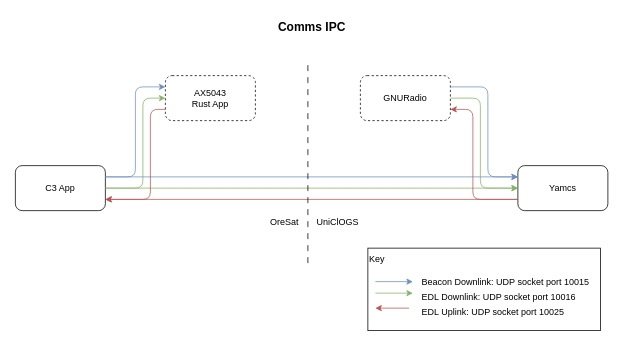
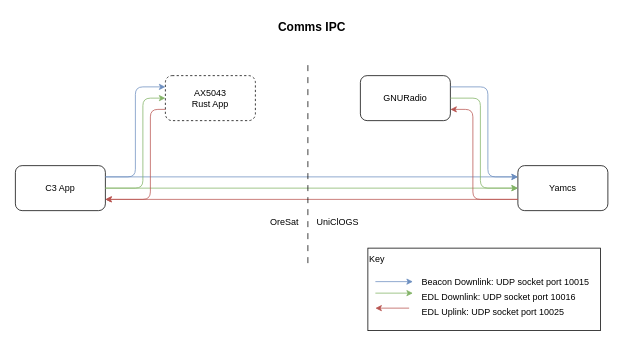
- <mxCell id="6" value="GNURadio" style="rounded=1;whiteSpace=wrap;html=1;dashed=1;" parent="1" vertex="1"><mxGeometry x="480" y="100" width="120" height="60" as="geometry" /></mxCell>
+ <mxCell id="6" value="GNURadio" style="rounded=1;whiteSpace=wrap;html=1;" parent="1" vertex="1"><mxGeometry x="480" y="100" width="120" height="60" as="geometry" /></mxCell>
